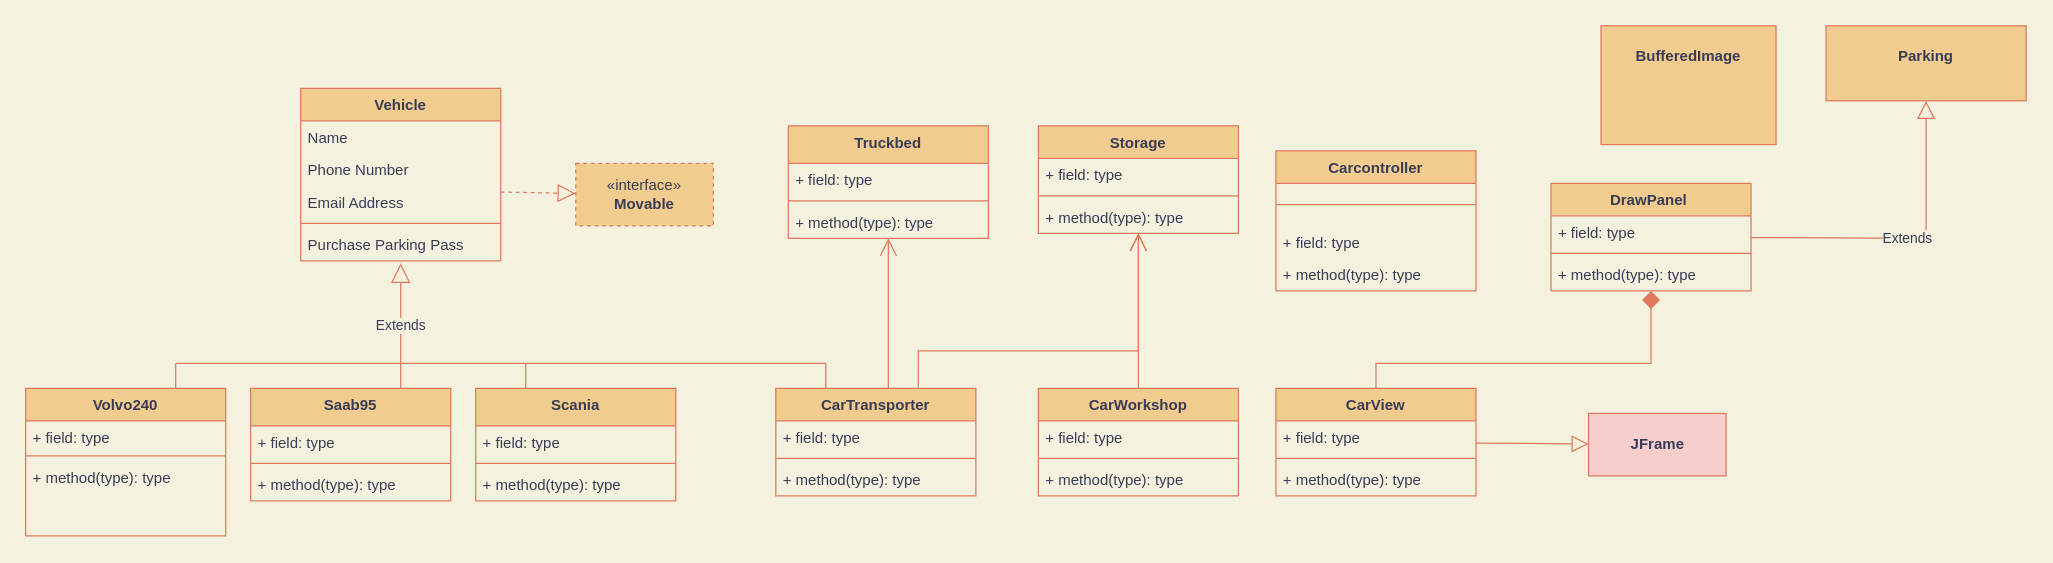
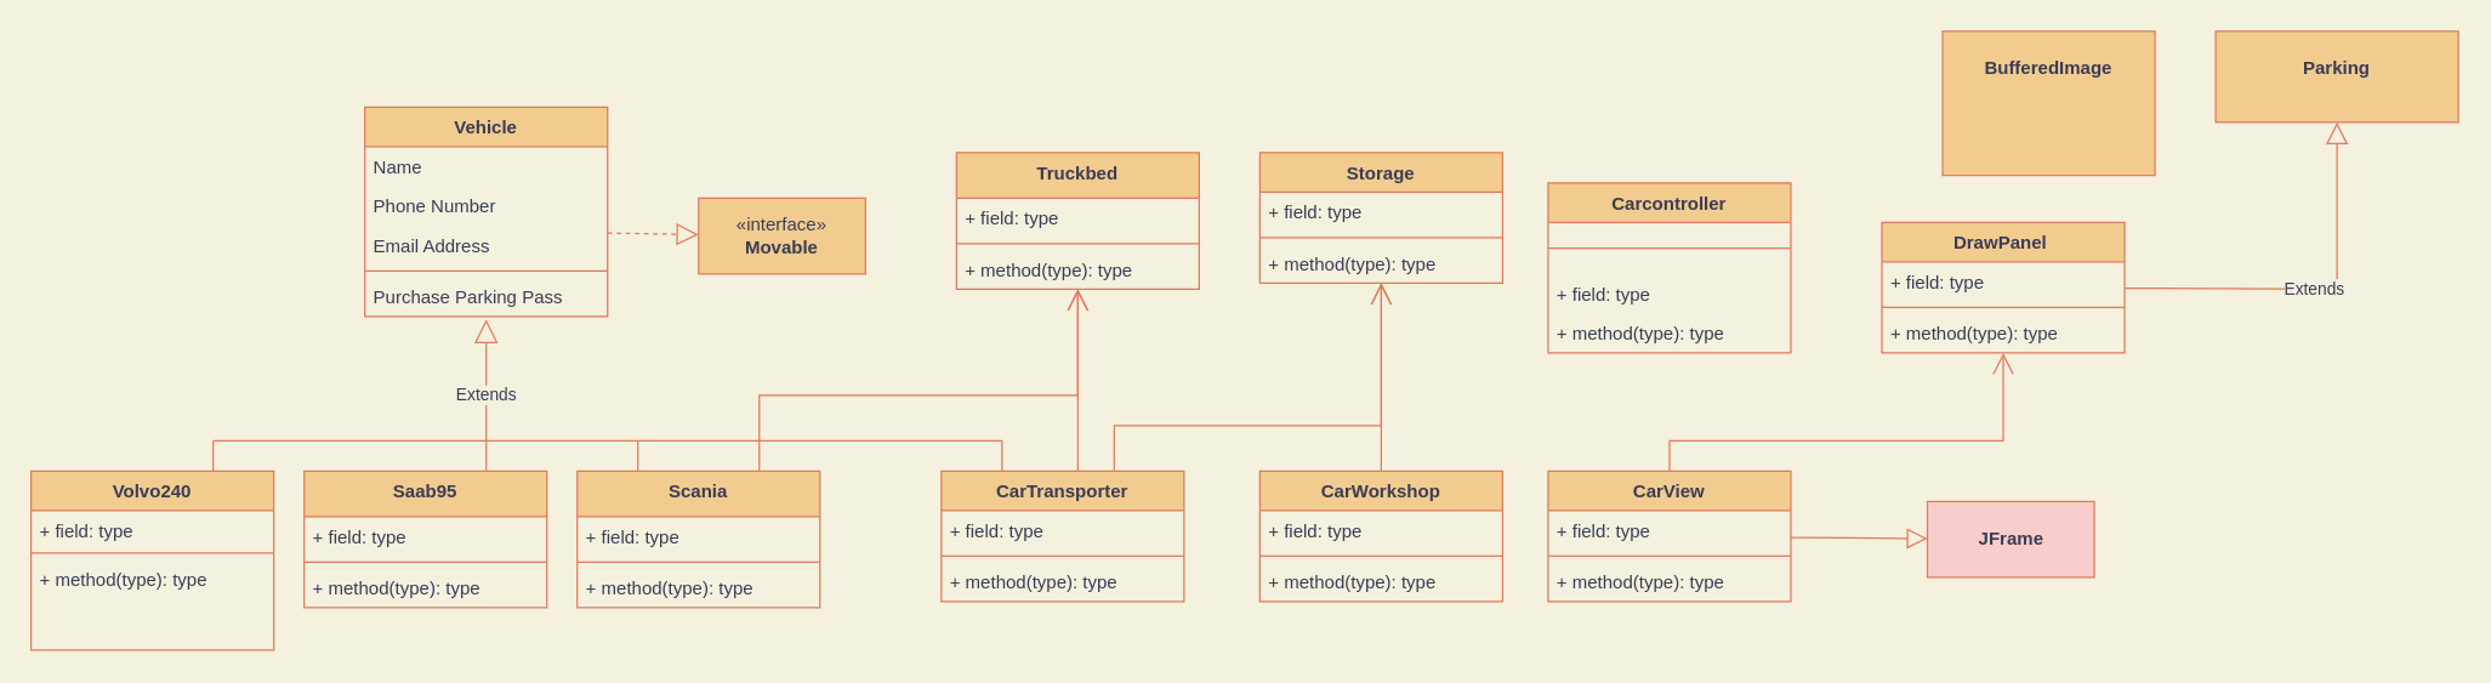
- <mxCell id="20" value="«interface»&lt;br&gt;&lt;b&gt;Movable&lt;/b&gt;" style="html=1;whiteSpace=wrap;fillColor=#F2CC8F;strokeColor=#E07A5F;fontColor=#393C56;dashed=1;" parent="1" vertex="1"><mxGeometry x="460" y="130" width="110" height="50" as="geometry" /></mxCell>
+ <mxCell id="20" value="«interface»&lt;br&gt;&lt;b&gt;Movable&lt;/b&gt;" style="html=1;whiteSpace=wrap;fillColor=#F2CC8F;strokeColor=#E07A5F;fontColor=#393C56;" parent="1" vertex="1"><mxGeometry x="460" y="130" width="110" height="50" as="geometry" /></mxCell>
- <mxCell id="63" value="" style="endArrow=diamond;endFill=1;endSize=12;html=1;rounded=0;strokeColor=#E07A5F;labelBackgroundColor=#F4F1DE;fontColor=#393C56;" edge="1" parent="1" source="46" target="54"><mxGeometry width="160" relative="1" as="geometry"><mxPoint x="1090" y="290" as="sourcePoint" /><mxPoint x="1250" y="290" as="targetPoint" /><Array as="points"><mxPoint x="1100" y="290" /><mxPoint x="1320" y="290" /></Array></mxGeometry></mxCell>
+ <mxCell id="63" value="" style="endArrow=open;endFill=1;endSize=12;html=1;rounded=0;strokeColor=#E07A5F;labelBackgroundColor=#F4F1DE;fontColor=#393C56;" edge="1" parent="1" source="46" target="54"><mxGeometry width="160" relative="1" as="geometry"><mxPoint x="1090" y="290" as="sourcePoint" /><mxPoint x="1250" y="290" as="targetPoint" /><Array as="points"><mxPoint x="1100" y="290" /><mxPoint x="1320" y="290" /></Array></mxGeometry></mxCell>
+ <mxCell id="40" value="" style="endArrow=open;endFill=1;endSize=12;html=1;rounded=0;exitX=0.75;exitY=0;exitDx=0;exitDy=0;labelBackgroundColor=#F4F1DE;strokeColor=#E07A5F;fontColor=#393C56;" parent="1" source="12" target="36" edge="1"><mxGeometry width="160" relative="1" as="geometry"><mxPoint x="500" y="290" as="sourcePoint" /><mxPoint x="898.4" y="169.48" as="targetPoint" /><Array as="points"><mxPoint x="500" y="260" /><mxPoint x="710" y="260" /></Array></mxGeometry></mxCell>
